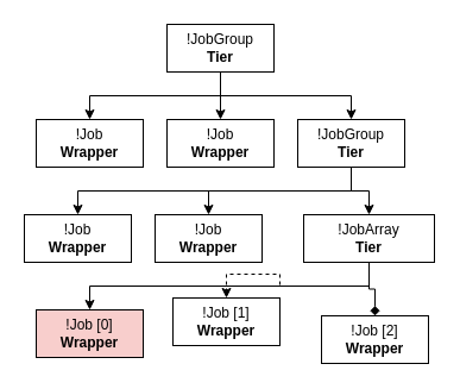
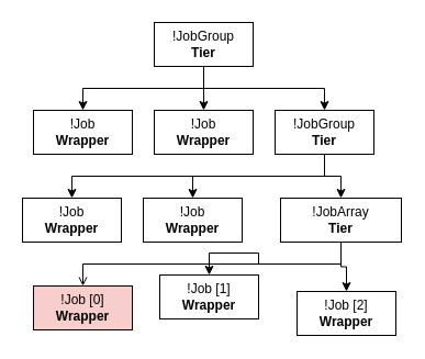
- <mxCell id="12" style="edgeStyle=orthogonalEdgeStyle;rounded=0;orthogonalLoop=1;jettySize=auto;html=1;exitX=0.5;exitY=1;exitDx=0;exitDy=0;entryX=0.5;entryY=0;entryDx=0;entryDy=0;dashed=1;" edge="1" parent="1" source="14" target="19"><mxGeometry relative="1" as="geometry" /></mxCell>
+ <mxCell id="12" style="edgeStyle=orthogonalEdgeStyle;rounded=0;orthogonalLoop=1;jettySize=auto;html=1;exitX=0.5;exitY=1;exitDx=0;exitDy=0;entryX=0.5;entryY=0;entryDx=0;entryDy=0;" edge="1" parent="1" source="14" target="19"><mxGeometry relative="1" as="geometry" /></mxCell>
- <mxCell id="13" style="edgeStyle=orthogonalEdgeStyle;rounded=0;orthogonalLoop=1;jettySize=auto;html=1;exitX=0.5;exitY=1;exitDx=0;exitDy=0;entryX=0.5;entryY=0;entryDx=0;entryDy=0;" edge="1" parent="1" source="14" target="18"><mxGeometry relative="1" as="geometry" /></mxCell>
+ <mxCell id="13" style="edgeStyle=orthogonalEdgeStyle;rounded=0;orthogonalLoop=1;jettySize=auto;html=1;exitX=0.5;exitY=1;exitDx=0;exitDy=0;entryX=0.5;entryY=0;entryDx=0;entryDy=0;endArrow=open;" edge="1" parent="1" source="14" target="18"><mxGeometry relative="1" as="geometry" /></mxCell>
- <mxCell id="11" style="edgeStyle=orthogonalEdgeStyle;rounded=0;orthogonalLoop=1;jettySize=auto;html=1;exitX=0.5;exitY=1;exitDx=0;exitDy=0;entryX=0.5;entryY=0;entryDx=0;entryDy=0;endArrow=diamond;" edge="1" parent="1" source="14" target="20"><mxGeometry relative="1" as="geometry" /></mxCell>
+ <mxCell id="11" style="edgeStyle=orthogonalEdgeStyle;rounded=0;orthogonalLoop=1;jettySize=auto;html=1;exitX=0.5;exitY=1;exitDx=0;exitDy=0;entryX=0.5;entryY=0;entryDx=0;entryDy=0;" edge="1" parent="1" source="14" target="20"><mxGeometry relative="1" as="geometry" /></mxCell>
